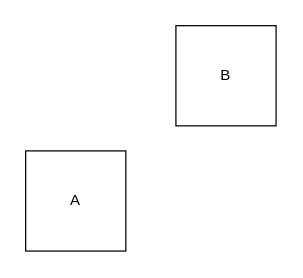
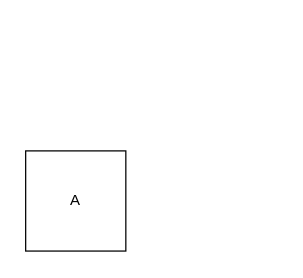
- <mxCell id="3" value="B" style="whiteSpace=wrap;html=1;aspect=fixed;" parent="1" vertex="1"><mxGeometry x="140" y="20" width="80" height="80" as="geometry" /></mxCell>
